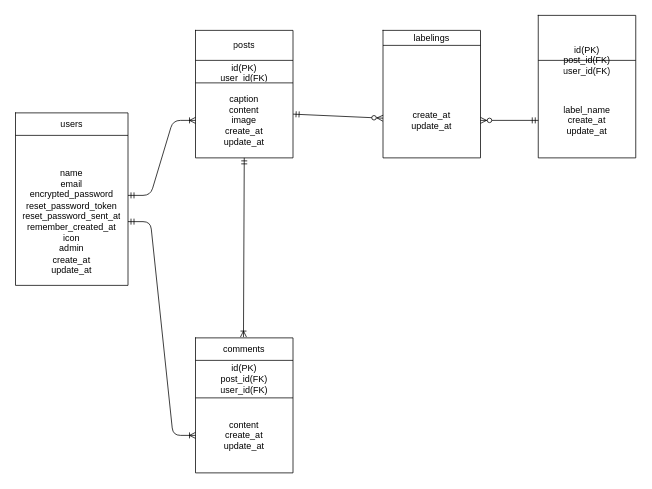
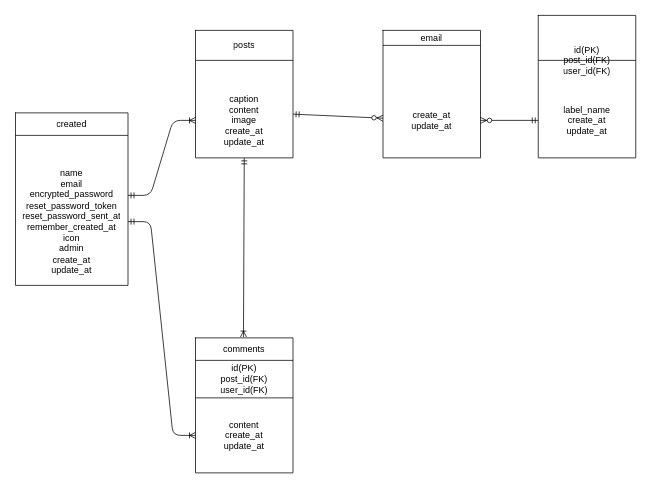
- <mxCell id="23" value="labelings" style="shape=partialRectangle;html=1;whiteSpace=wrap;connectable=0;overflow=hidden;fillColor=none;top=0;left=0;bottom=0;right=0;" parent="22" vertex="1"><mxGeometry width="130" height="20" as="geometry" /></mxCell>
+ <mxCell id="23" value="email" style="shape=partialRectangle;html=1;whiteSpace=wrap;connectable=0;overflow=hidden;fillColor=none;top=0;left=0;bottom=0;right=0;" parent="22" vertex="1"><mxGeometry width="130" height="20" as="geometry" /></mxCell>
- <mxCell id="12" value="id&lt;span style=&quot;text-align: left&quot;&gt;(PK)&lt;/span&gt;&lt;br&gt;user_id(FK)" style="shape=partialRectangle;html=1;whiteSpace=wrap;connectable=0;overflow=hidden;fillColor=none;top=0;left=0;bottom=0;right=0;" parent="11" vertex="1"><mxGeometry width="130" height="30" as="geometry" /></mxCell>
- <mxCell id="4" value="users" style="shape=partialRectangle;html=1;whiteSpace=wrap;connectable=0;overflow=hidden;fillColor=none;top=0;left=0;bottom=0;right=0;" parent="3" vertex="1"><mxGeometry width="150" height="30" as="geometry" /></mxCell>
+ <mxCell id="4" value="created" style="shape=partialRectangle;html=1;whiteSpace=wrap;connectable=0;overflow=hidden;fillColor=none;top=0;left=0;bottom=0;right=0;" parent="3" vertex="1"><mxGeometry width="150" height="30" as="geometry" /></mxCell>
